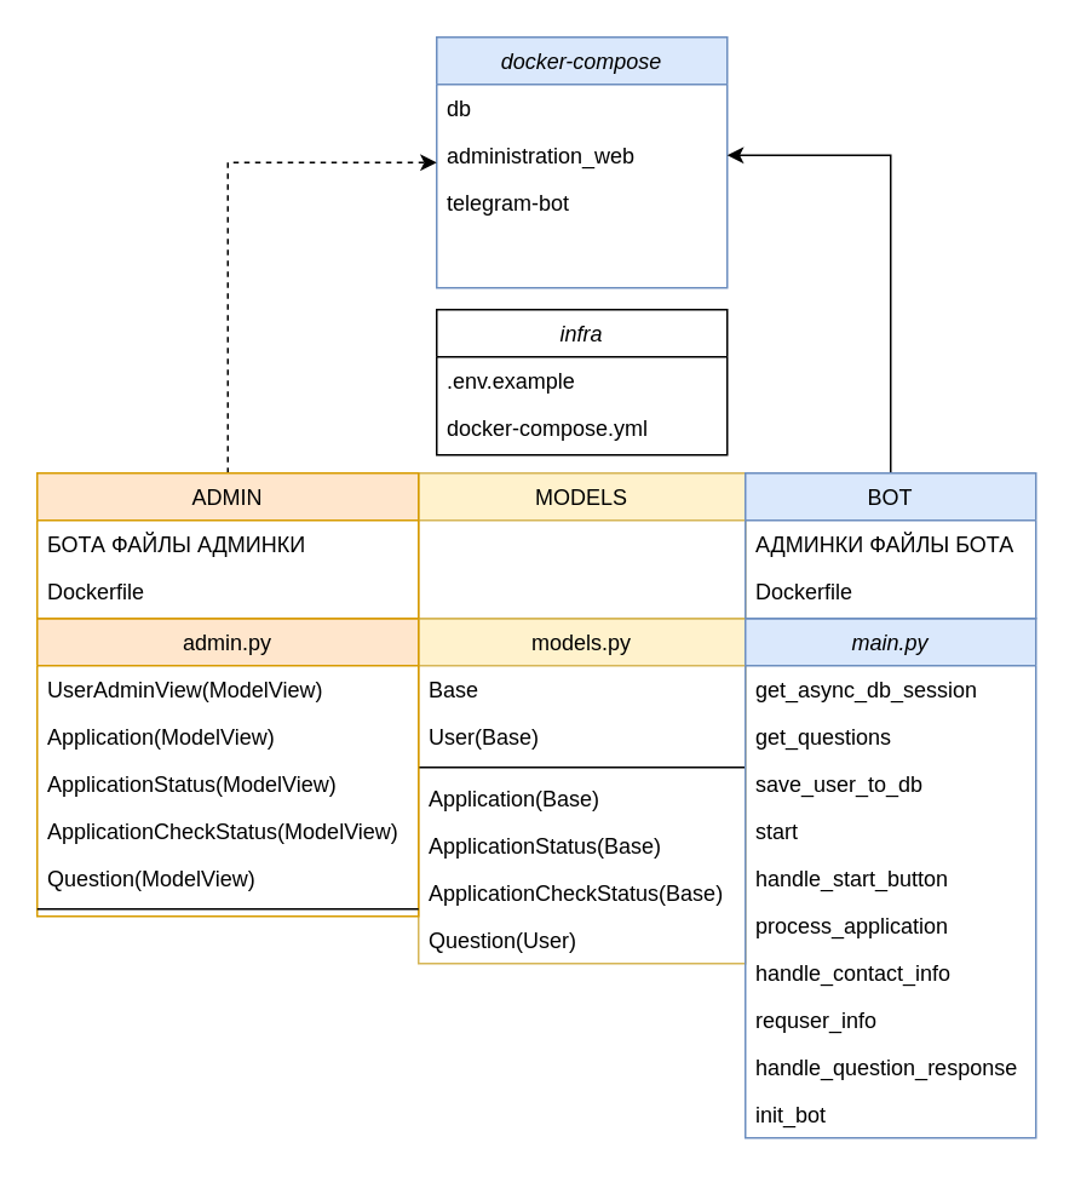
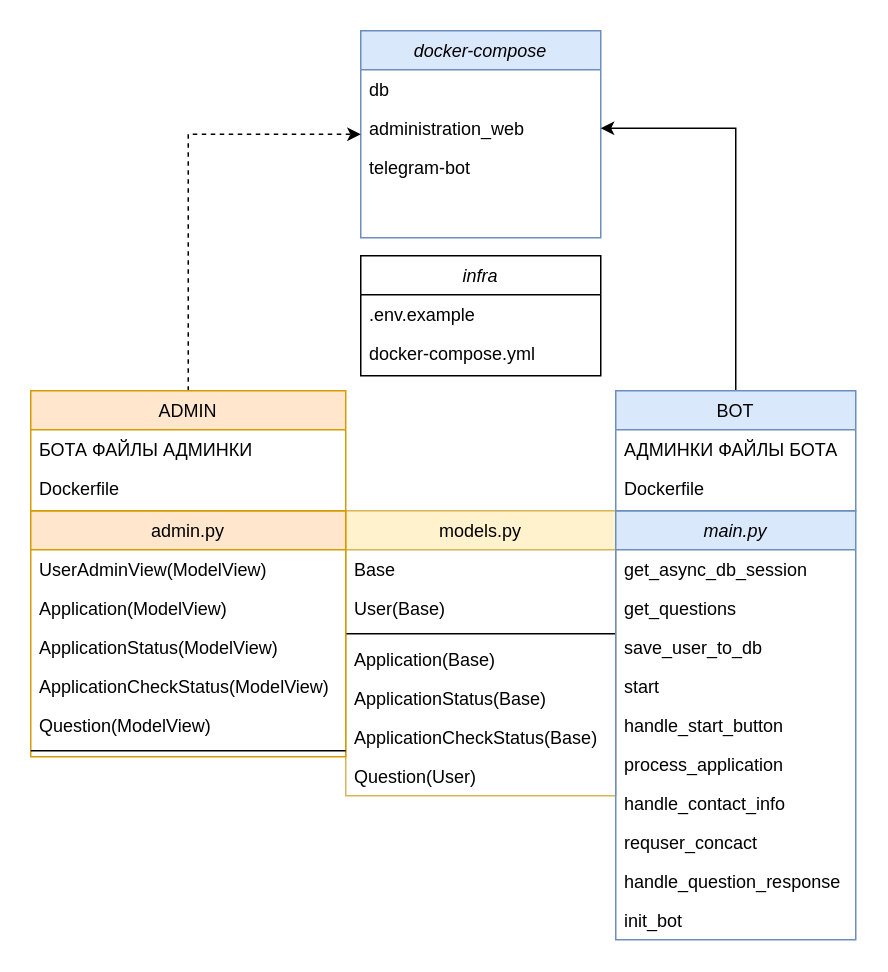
- <mxCell id="35" value="MODELS" style="swimlane;fontStyle=0;align=center;verticalAlign=top;childLayout=stackLayout;horizontal=1;startSize=26;horizontalStack=0;resizeParent=1;resizeLast=0;collapsible=1;marginBottom=0;rounded=0;shadow=0;strokeWidth=1;fillColor=#fff2cc;strokeColor=#d6b656;" vertex="1" parent="1"><mxGeometry x="230" y="260" width="180" height="80" as="geometry"><mxRectangle x="550" y="140" width="160" height="26" as="alternateBounds" /></mxGeometry></mxCell>
- <mxCell id="25" value="requser_info" style="text;align=left;verticalAlign=top;spacingLeft=4;spacingRight=4;overflow=hidden;rotatable=0;points=[[0,0.5],[1,0.5]];portConstraint=eastwest;" parent="17" vertex="1"><mxGeometry y="208" width="160" height="26" as="geometry" /></mxCell>
+ <mxCell id="25" value="requser_concact" style="text;align=left;verticalAlign=top;spacingLeft=4;spacingRight=4;overflow=hidden;rotatable=0;points=[[0,0.5],[1,0.5]];portConstraint=eastwest;" parent="17" vertex="1"><mxGeometry y="208" width="160" height="26" as="geometry" /></mxCell>
